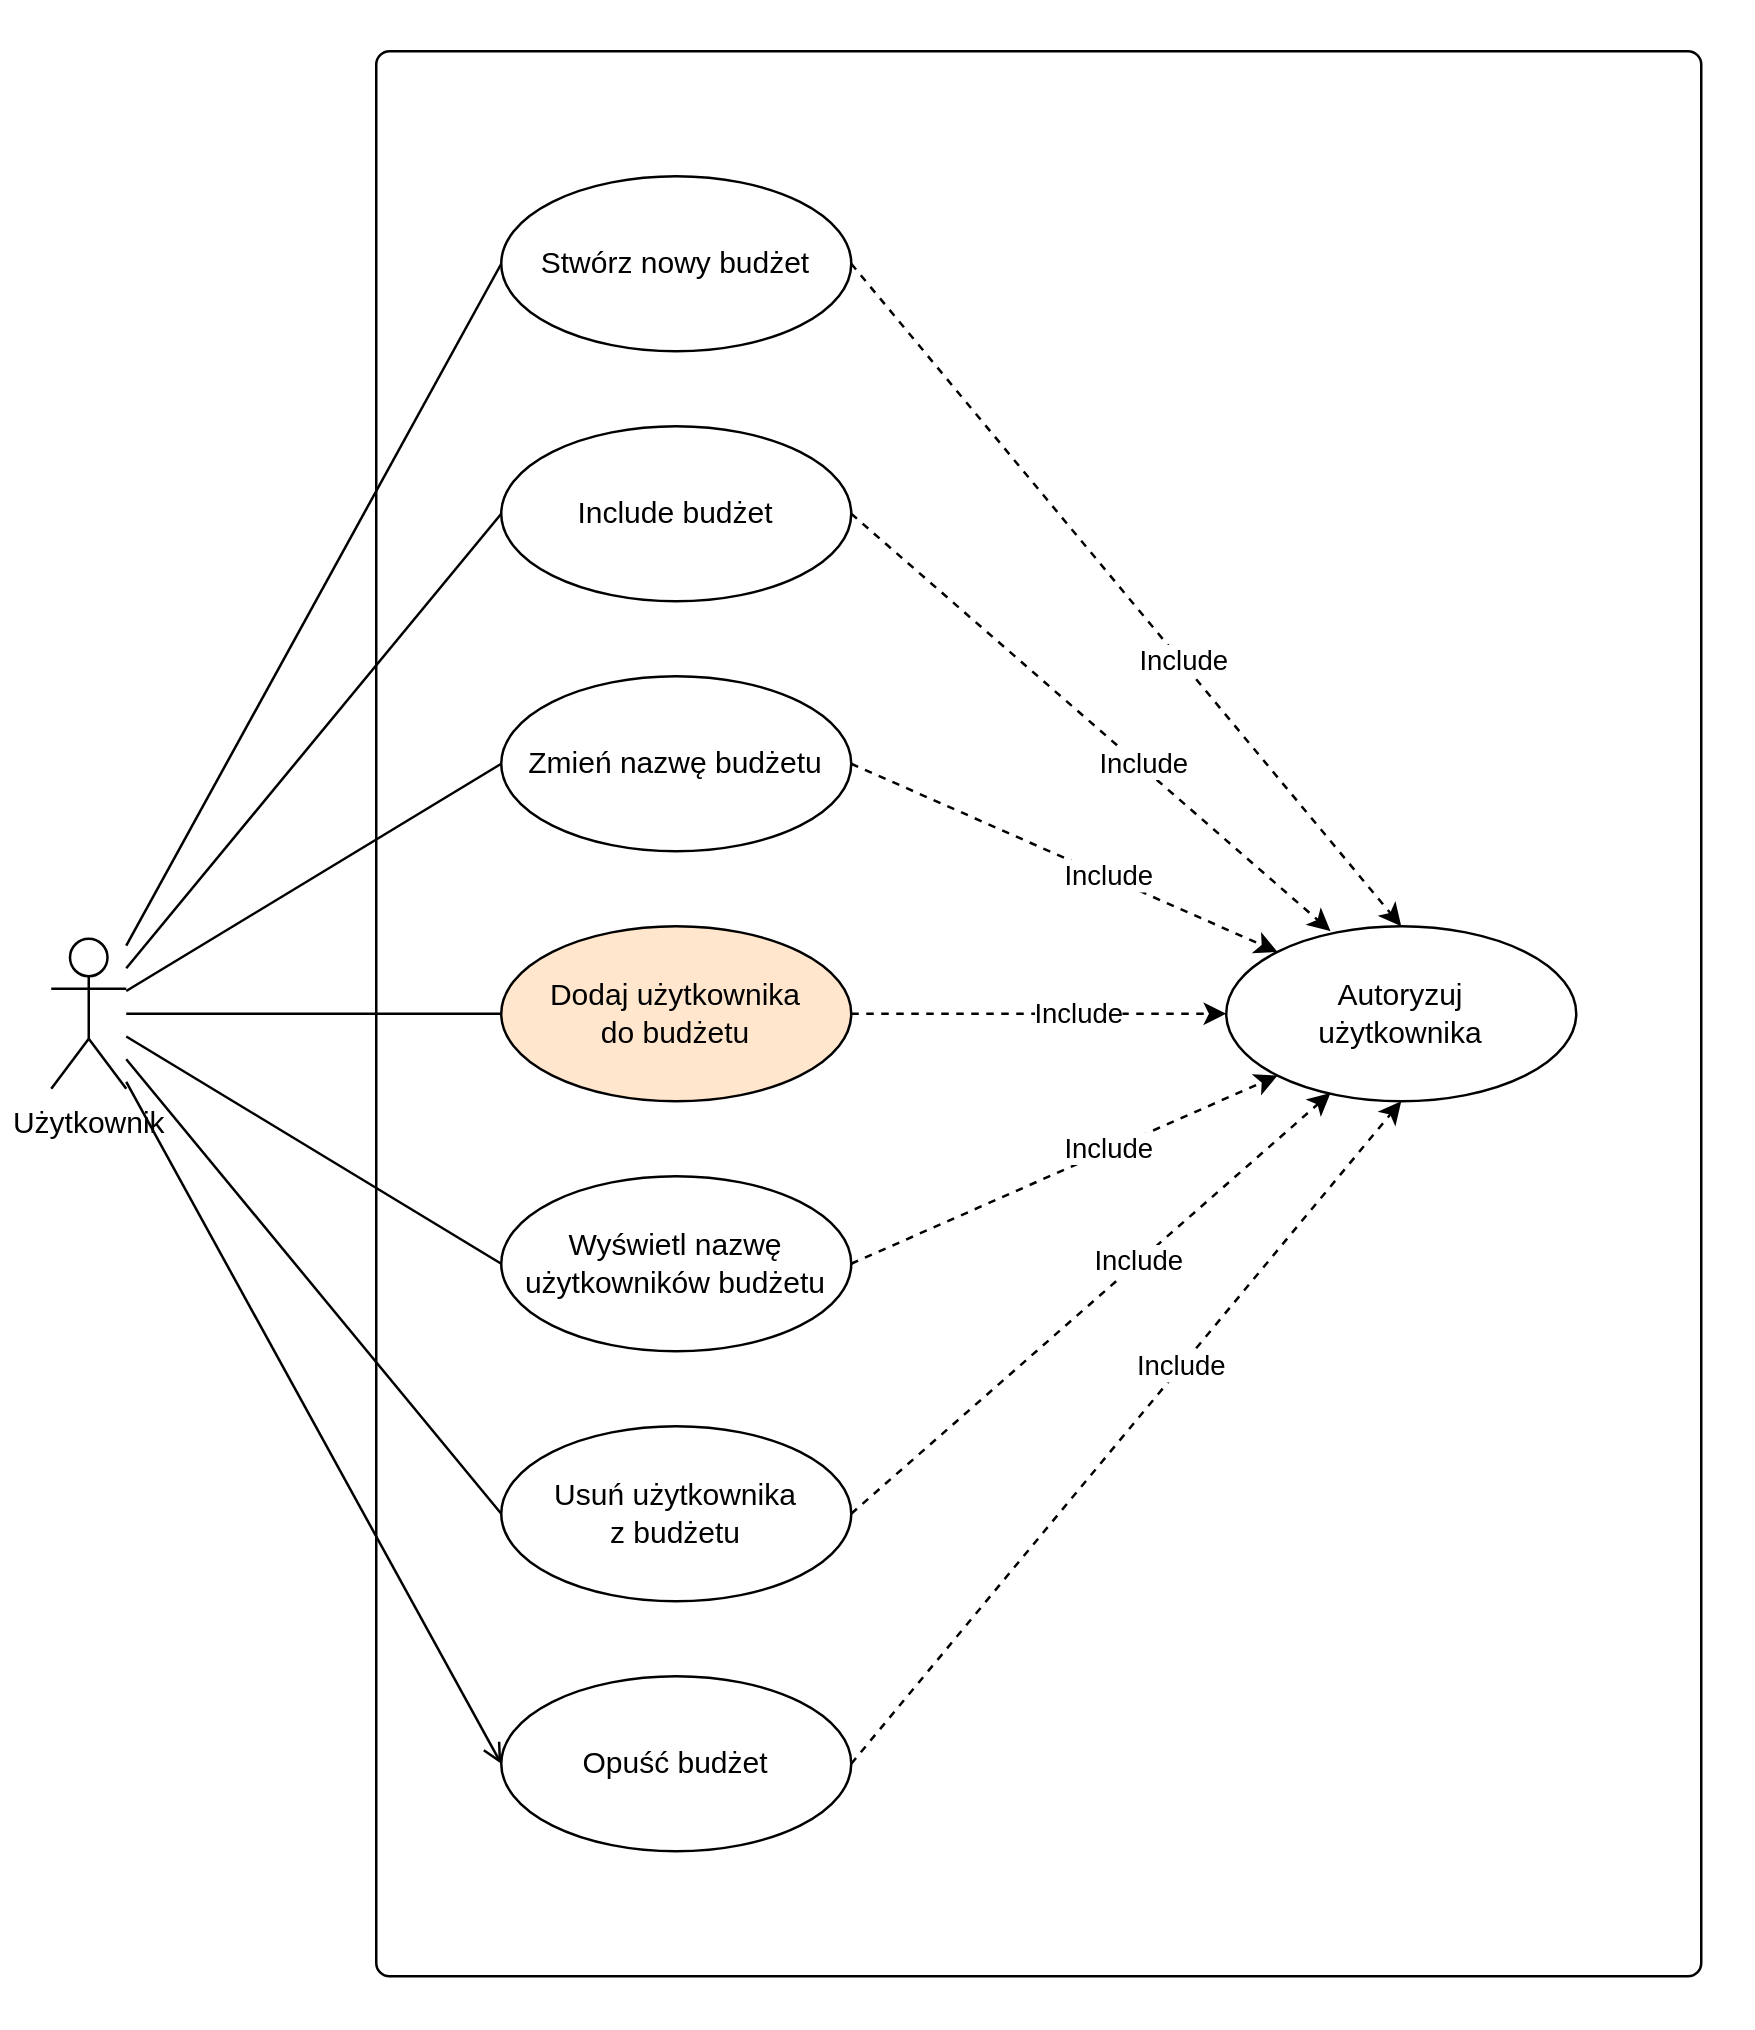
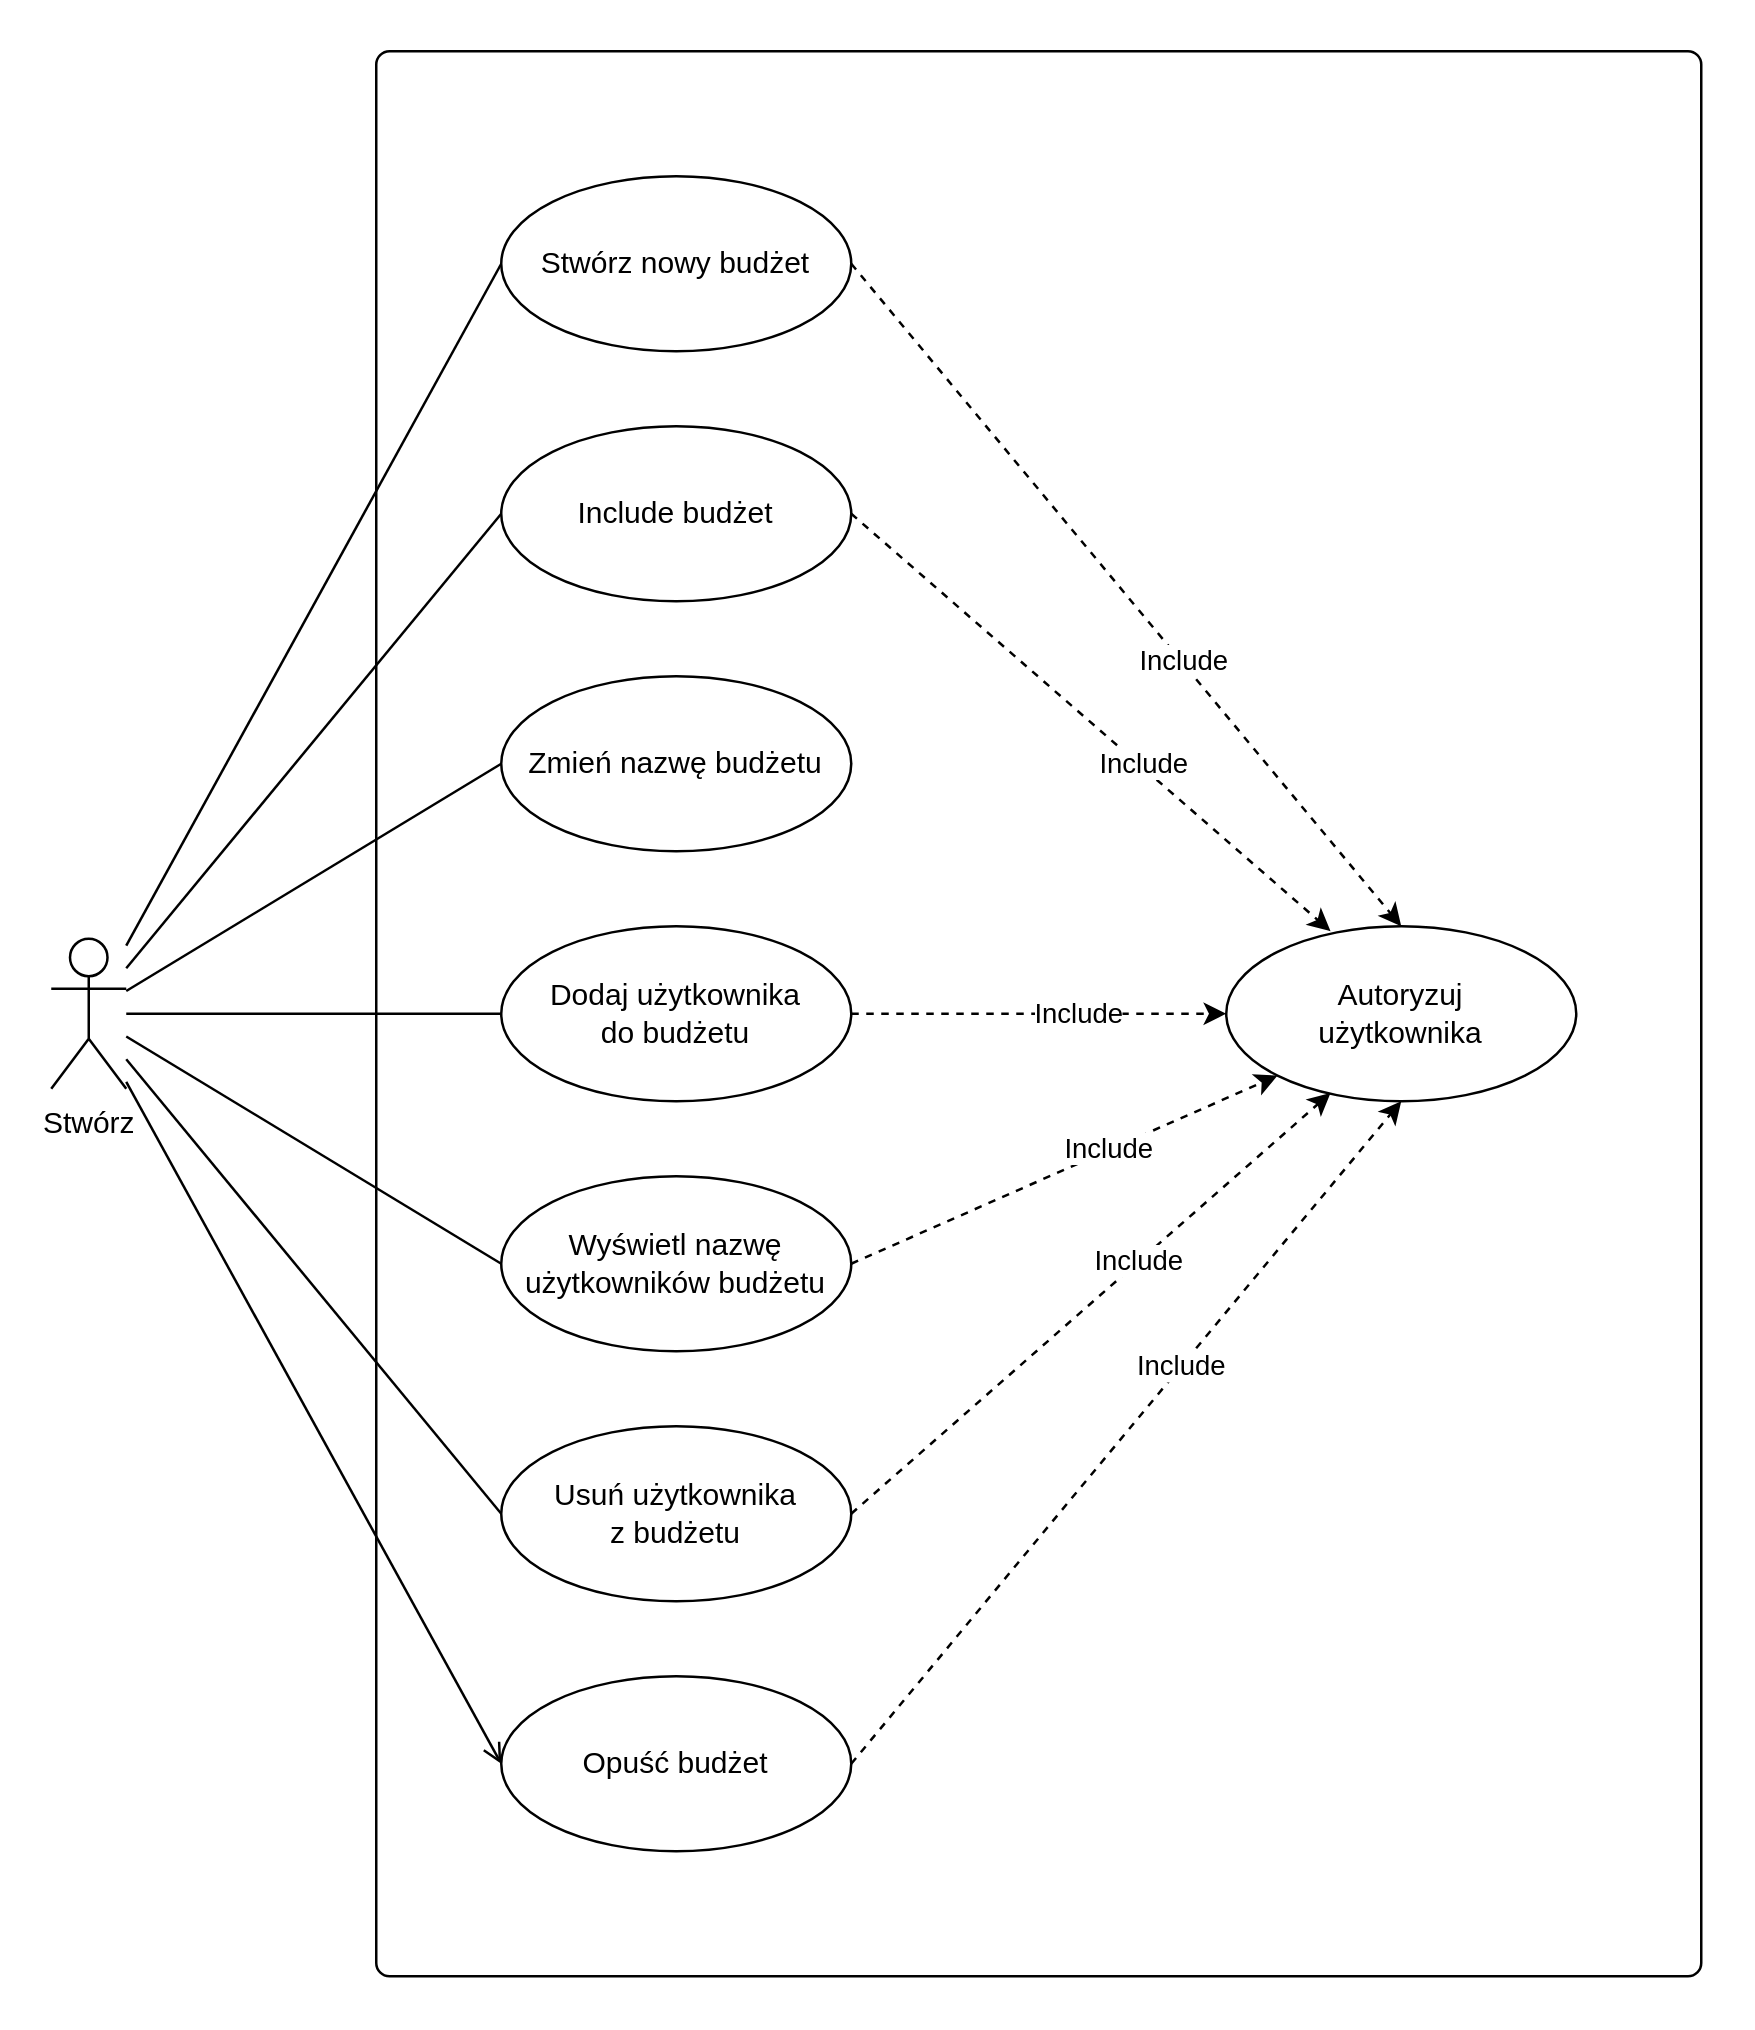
- <mxCell id="20" style="edgeStyle=none;rounded=0;orthogonalLoop=1;jettySize=auto;html=1;exitX=1;exitY=0.5;exitDx=0;exitDy=0;entryX=0;entryY=0;entryDx=0;entryDy=0;endArrow=classic;endFill=1;dashed=1;labelBorderColor=none;" parent="1" source="15" target="11" edge="1"><mxGeometry relative="1" as="geometry"><mxPoint x="354" y="325" as="sourcePoint" /><mxPoint x="520" y="500" as="targetPoint" /></mxGeometry></mxCell>
- <mxCell id="21" value="Include" style="edgeLabel;html=1;align=center;verticalAlign=middle;resizable=0;points=[];" parent="20" vertex="1" connectable="0"><mxGeometry x="0.203" y="1" relative="1" as="geometry"><mxPoint as="offset" /></mxGeometry></mxCell>
- <mxCell id="16" value="Dodaj użytkownika&lt;br&gt;do budżetu" style="ellipse;whiteSpace=wrap;html=1;fillColor=#ffe6cc;" parent="1" vertex="1"><mxGeometry x="200" y="370" width="140" height="70" as="geometry" /></mxCell>
+ <mxCell id="16" value="Dodaj użytkownika&lt;br&gt;do budżetu" style="ellipse;whiteSpace=wrap;html=1;" parent="1" vertex="1"><mxGeometry x="200" y="370" width="140" height="70" as="geometry" /></mxCell>
- <mxCell id="10" value="Użytkownik" style="shape=umlActor;verticalLabelPosition=bottom;verticalAlign=top;html=1;" parent="1" vertex="1"><mxGeometry x="20" y="375" width="30" height="60" as="geometry" /></mxCell>
+ <mxCell id="10" value="Stwórz" style="shape=umlActor;verticalLabelPosition=bottom;verticalAlign=top;html=1;" parent="1" vertex="1"><mxGeometry x="20" y="375" width="30" height="60" as="geometry" /></mxCell>
